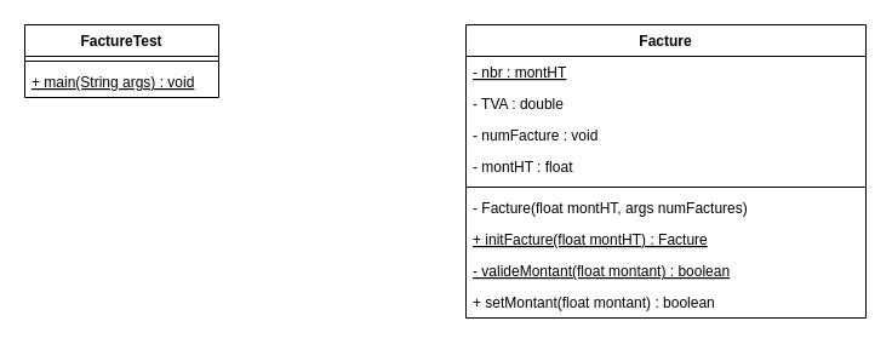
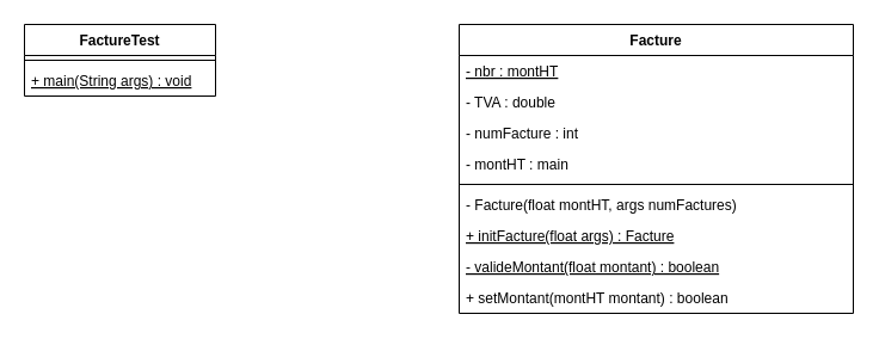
- <mxCell id="5" value="- numFacture : void" style="text;strokeColor=none;fillColor=none;align=left;verticalAlign=top;spacingLeft=4;spacingRight=4;overflow=hidden;rotatable=0;points=[[0,0.5],[1,0.5]];portConstraint=eastwest;fontStyle=0" vertex="1" parent="2"><mxGeometry y="78" width="330" height="26" as="geometry" /></mxCell>
+ <mxCell id="5" value="- numFacture : int" style="text;strokeColor=none;fillColor=none;align=left;verticalAlign=top;spacingLeft=4;spacingRight=4;overflow=hidden;rotatable=0;points=[[0,0.5],[1,0.5]];portConstraint=eastwest;fontStyle=0" vertex="1" parent="2"><mxGeometry y="78" width="330" height="26" as="geometry" /></mxCell>
- <mxCell id="6" value="- montHT : float" style="text;strokeColor=none;fillColor=none;align=left;verticalAlign=top;spacingLeft=4;spacingRight=4;overflow=hidden;rotatable=0;points=[[0,0.5],[1,0.5]];portConstraint=eastwest;fontStyle=0" vertex="1" parent="2"><mxGeometry y="104" width="330" height="26" as="geometry" /></mxCell>
+ <mxCell id="6" value="- montHT : main" style="text;strokeColor=none;fillColor=none;align=left;verticalAlign=top;spacingLeft=4;spacingRight=4;overflow=hidden;rotatable=0;points=[[0,0.5],[1,0.5]];portConstraint=eastwest;fontStyle=0" vertex="1" parent="2"><mxGeometry y="104" width="330" height="26" as="geometry" /></mxCell>
- <mxCell id="9" value="+ initFacture(float montHT) : Facture" style="text;strokeColor=none;fillColor=none;align=left;verticalAlign=top;spacingLeft=4;spacingRight=4;overflow=hidden;rotatable=0;points=[[0,0.5],[1,0.5]];portConstraint=eastwest;fontStyle=4" vertex="1" parent="2"><mxGeometry y="164" width="330" height="26" as="geometry" /></mxCell>
+ <mxCell id="9" value="+ initFacture(float args) : Facture" style="text;strokeColor=none;fillColor=none;align=left;verticalAlign=top;spacingLeft=4;spacingRight=4;overflow=hidden;rotatable=0;points=[[0,0.5],[1,0.5]];portConstraint=eastwest;fontStyle=4" vertex="1" parent="2"><mxGeometry y="164" width="330" height="26" as="geometry" /></mxCell>
- <mxCell id="11" value="+ setMontant(float montant) : boolean" style="text;strokeColor=none;fillColor=none;align=left;verticalAlign=top;spacingLeft=4;spacingRight=4;overflow=hidden;rotatable=0;points=[[0,0.5],[1,0.5]];portConstraint=eastwest;fontStyle=0" vertex="1" parent="2"><mxGeometry y="216" width="330" height="26" as="geometry" /></mxCell>
+ <mxCell id="11" value="+ setMontant(montHT montant) : boolean" style="text;strokeColor=none;fillColor=none;align=left;verticalAlign=top;spacingLeft=4;spacingRight=4;overflow=hidden;rotatable=0;points=[[0,0.5],[1,0.5]];portConstraint=eastwest;fontStyle=0" vertex="1" parent="2"><mxGeometry y="216" width="330" height="26" as="geometry" /></mxCell>
